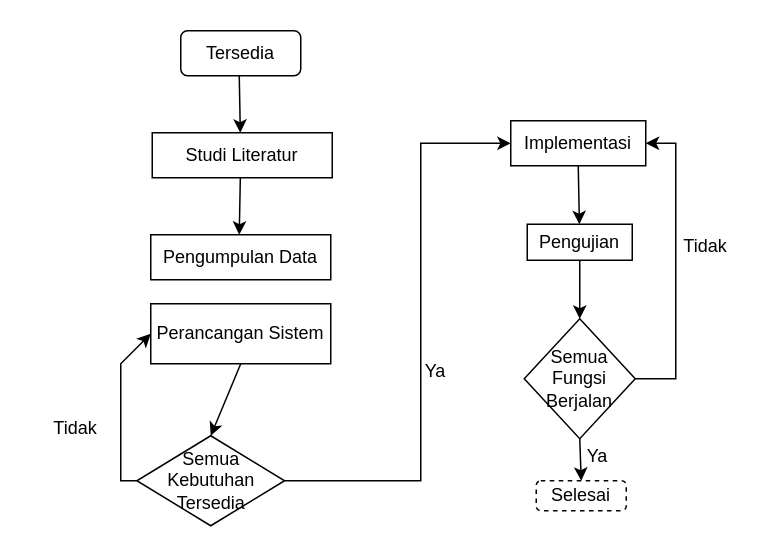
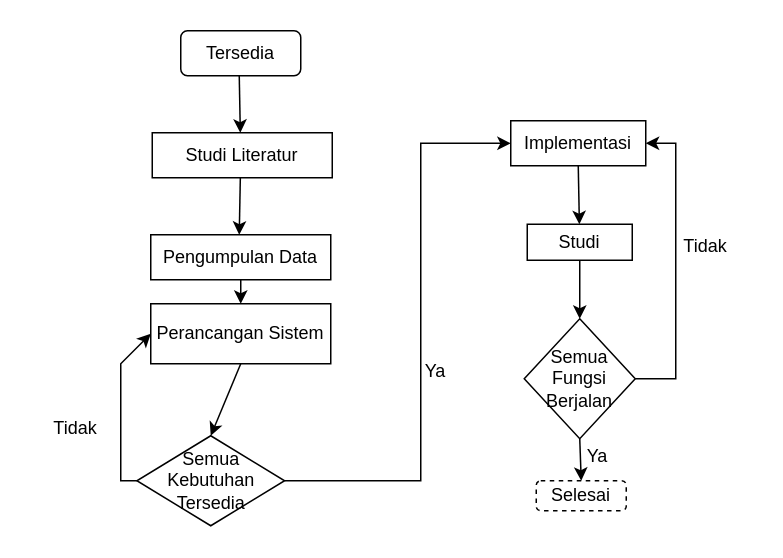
- <mxCell id="8" value="&lt;div&gt;Pengujian&lt;/div&gt;" style="rounded=0;whiteSpace=wrap;html=1;fontSize=12;" parent="1" vertex="1"><mxGeometry x="351" y="149" width="70" height="24" as="geometry" /></mxCell>
+ <mxCell id="8" value="&lt;div&gt;Studi&lt;/div&gt;" style="rounded=0;whiteSpace=wrap;html=1;fontSize=12;" parent="1" vertex="1"><mxGeometry x="351" y="149" width="70" height="24" as="geometry" /></mxCell>
+ <mxCell id="13" value="" style="endArrow=classic;html=1;rounded=0;fontSize=12;exitX=0.5;exitY=1;exitDx=0;exitDy=0;" parent="1" source="4" target="5" edge="1"><mxGeometry width="50" height="50" relative="1" as="geometry"><mxPoint x="140" y="220" as="sourcePoint" /><mxPoint x="190" y="170" as="targetPoint" /></mxGeometry></mxCell>
